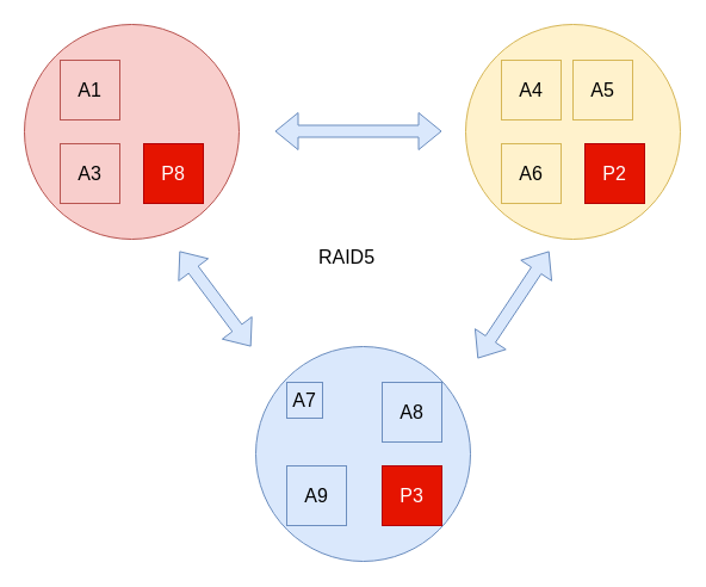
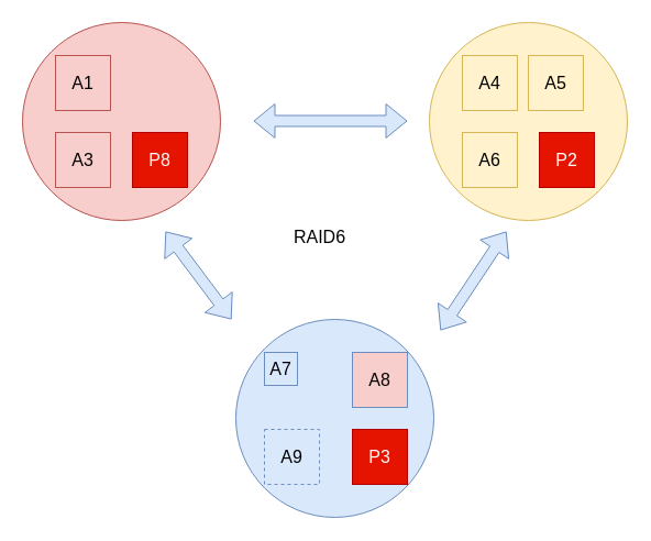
- <mxCell id="16" value="RAID5" style="text;html=1;align=center;verticalAlign=middle;resizable=0;points=[];autosize=1;strokeColor=none;fillColor=none;fontSize=16;" vertex="1" parent="1"><mxGeometry x="255" y="200" width="70" height="30" as="geometry" /></mxCell>
+ <mxCell id="16" value="RAID6" style="text;html=1;align=center;verticalAlign=middle;resizable=0;points=[];autosize=1;strokeColor=none;fillColor=none;fontSize=16;" vertex="1" parent="1"><mxGeometry x="255" y="200" width="70" height="30" as="geometry" /></mxCell>
- <mxCell id="14" value="A8" style="whiteSpace=wrap;html=1;aspect=fixed;fillColor=#dae8fc;strokeColor=#6c8ebf;fontSize=16;" vertex="1" parent="1"><mxGeometry x="320" y="320" width="50" height="50" as="geometry" /></mxCell>
+ <mxCell id="14" value="A8" style="whiteSpace=wrap;html=1;aspect=fixed;fillColor=#f8cecc;strokeColor=#6c8ebf;fontSize=16;" vertex="1" parent="1"><mxGeometry x="320" y="320" width="50" height="50" as="geometry" /></mxCell>
- <mxCell id="13" value="A9" style="whiteSpace=wrap;html=1;aspect=fixed;fillColor=#dae8fc;strokeColor=#6c8ebf;fontSize=16;" vertex="1" parent="1"><mxGeometry x="240" y="390" width="50" height="50" as="geometry" /></mxCell>
+ <mxCell id="13" value="A9" style="whiteSpace=wrap;html=1;aspect=fixed;fillColor=#dae8fc;strokeColor=#6c8ebf;fontSize=16;dashed=1;" vertex="1" parent="1"><mxGeometry x="240" y="390" width="50" height="50" as="geometry" /></mxCell>
